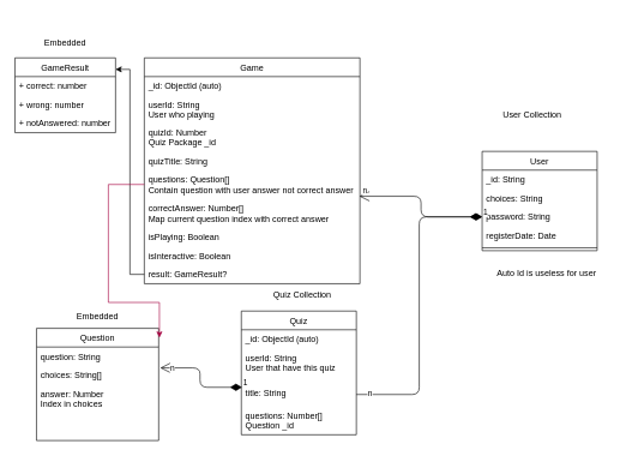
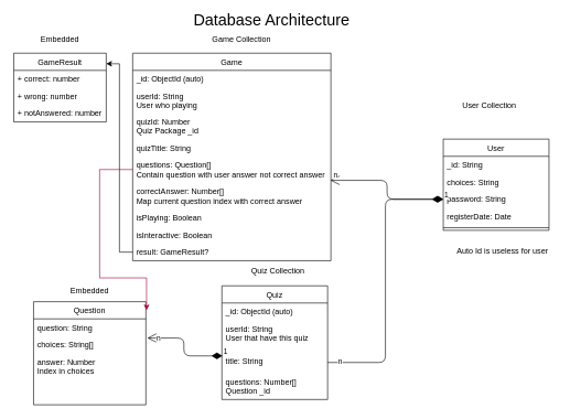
+ <mxCell id="38" value="Database Architecture" style="text;html=1;strokeColor=none;fillColor=none;align=center;verticalAlign=middle;whiteSpace=wrap;rounded=0;fontSize=24;" parent="1" vertex="1"><mxGeometry x="252.5" y="20" width="315" height="20" as="geometry" /></mxCell>
+ <mxCell id="23" value="Game Collection" style="text;html=1;strokeColor=none;fillColor=none;align=center;verticalAlign=middle;whiteSpace=wrap;rounded=0;" parent="1" vertex="1"><mxGeometry x="310" y="50" width="110" height="20" as="geometry" /></mxCell>
